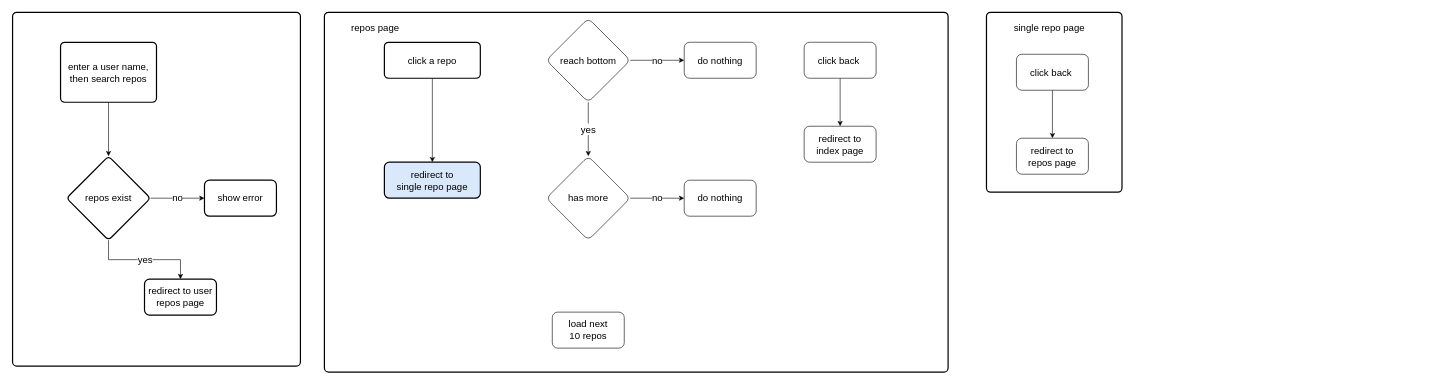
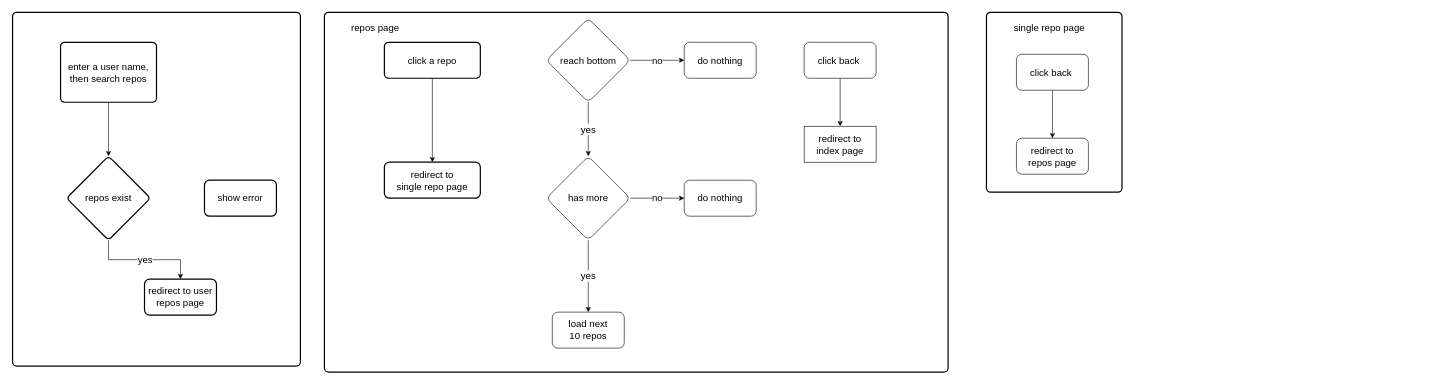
- <mxCell id="30" value="redirect to &lt;br&gt;index page" style="whiteSpace=wrap;html=1;fontSize=16;rounded=1;" vertex="1" parent="1"><mxGeometry x="1340" y="210" width="120" height="60" as="geometry" /></mxCell>
+ <mxCell id="30" value="redirect to &lt;br&gt;index page" style="whiteSpace=wrap;html=1;fontSize=16;rounded=0;" vertex="1" parent="1"><mxGeometry x="1340" y="210" width="120" height="60" as="geometry" /></mxCell>
- <mxCell id="14" value="redirect to &lt;br&gt;single repo page" style="whiteSpace=wrap;html=1;rounded=1;arcSize=14;strokeWidth=2;fontSize=16;fillColor=#dae8fc;" vertex="1" parent="1"><mxGeometry x="640" y="270" width="160" height="60" as="geometry" /></mxCell>
+ <mxCell id="14" value="redirect to &lt;br&gt;single repo page" style="whiteSpace=wrap;html=1;rounded=1;arcSize=14;strokeWidth=2;fontSize=16;" vertex="1" parent="1"><mxGeometry x="640" y="270" width="160" height="60" as="geometry" /></mxCell>
- <mxCell id="5" value="no" style="edgeStyle=orthogonalEdgeStyle;rounded=0;orthogonalLoop=1;jettySize=auto;html=1;fontSize=16;" edge="1" parent="1" source="7" target="8"><mxGeometry relative="1" as="geometry" /></mxCell>
+ <mxCell id="18" value="yes" style="edgeStyle=orthogonalEdgeStyle;rounded=0;orthogonalLoop=1;jettySize=auto;html=1;fontSize=16;" edge="1" parent="1" source="20" target="22"><mxGeometry relative="1" as="geometry" /></mxCell>
